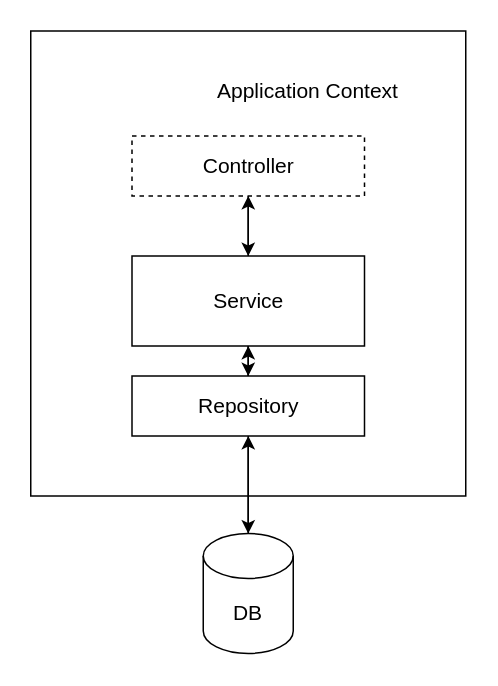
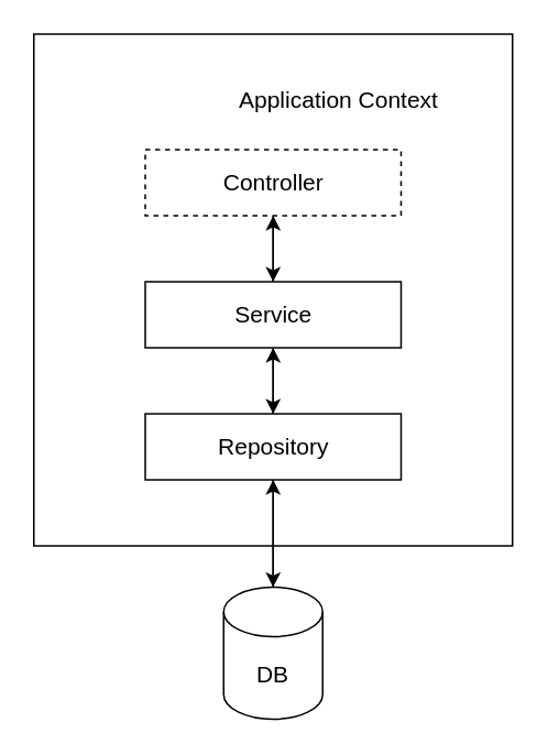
- <mxCell id="8" value="&lt;font style=&quot;font-size: 14px&quot;&gt;Service&lt;/font&gt;" style="rounded=0;whiteSpace=wrap;html=1;" vertex="1" parent="1"><mxGeometry x="87.5" y="170" width="155" height="60" as="geometry" /></mxCell>
+ <mxCell id="8" value="&lt;font style=&quot;font-size: 14px&quot;&gt;Service&lt;/font&gt;" style="rounded=0;whiteSpace=wrap;html=1;" vertex="1" parent="1"><mxGeometry x="87.5" y="170" width="155" height="40" as="geometry" /></mxCell>
